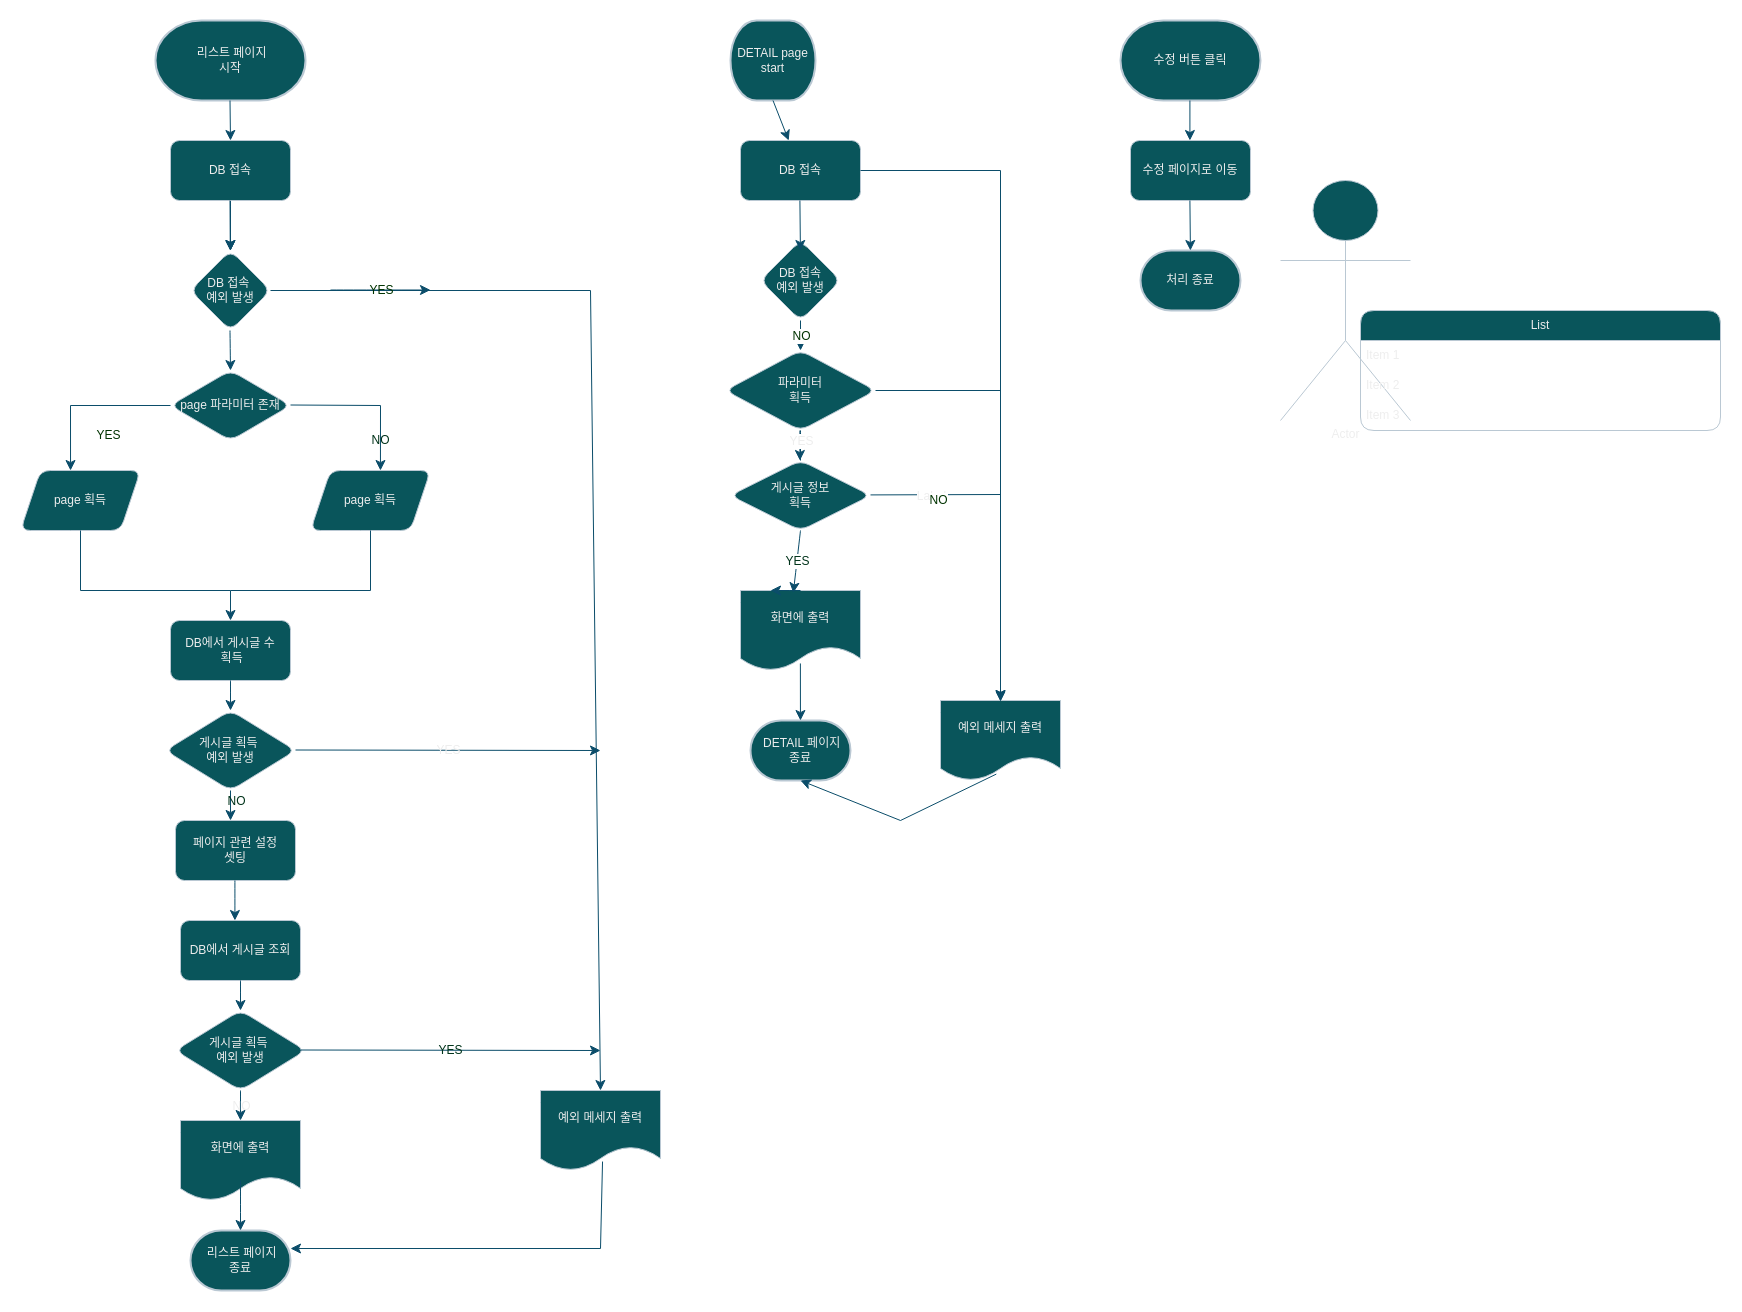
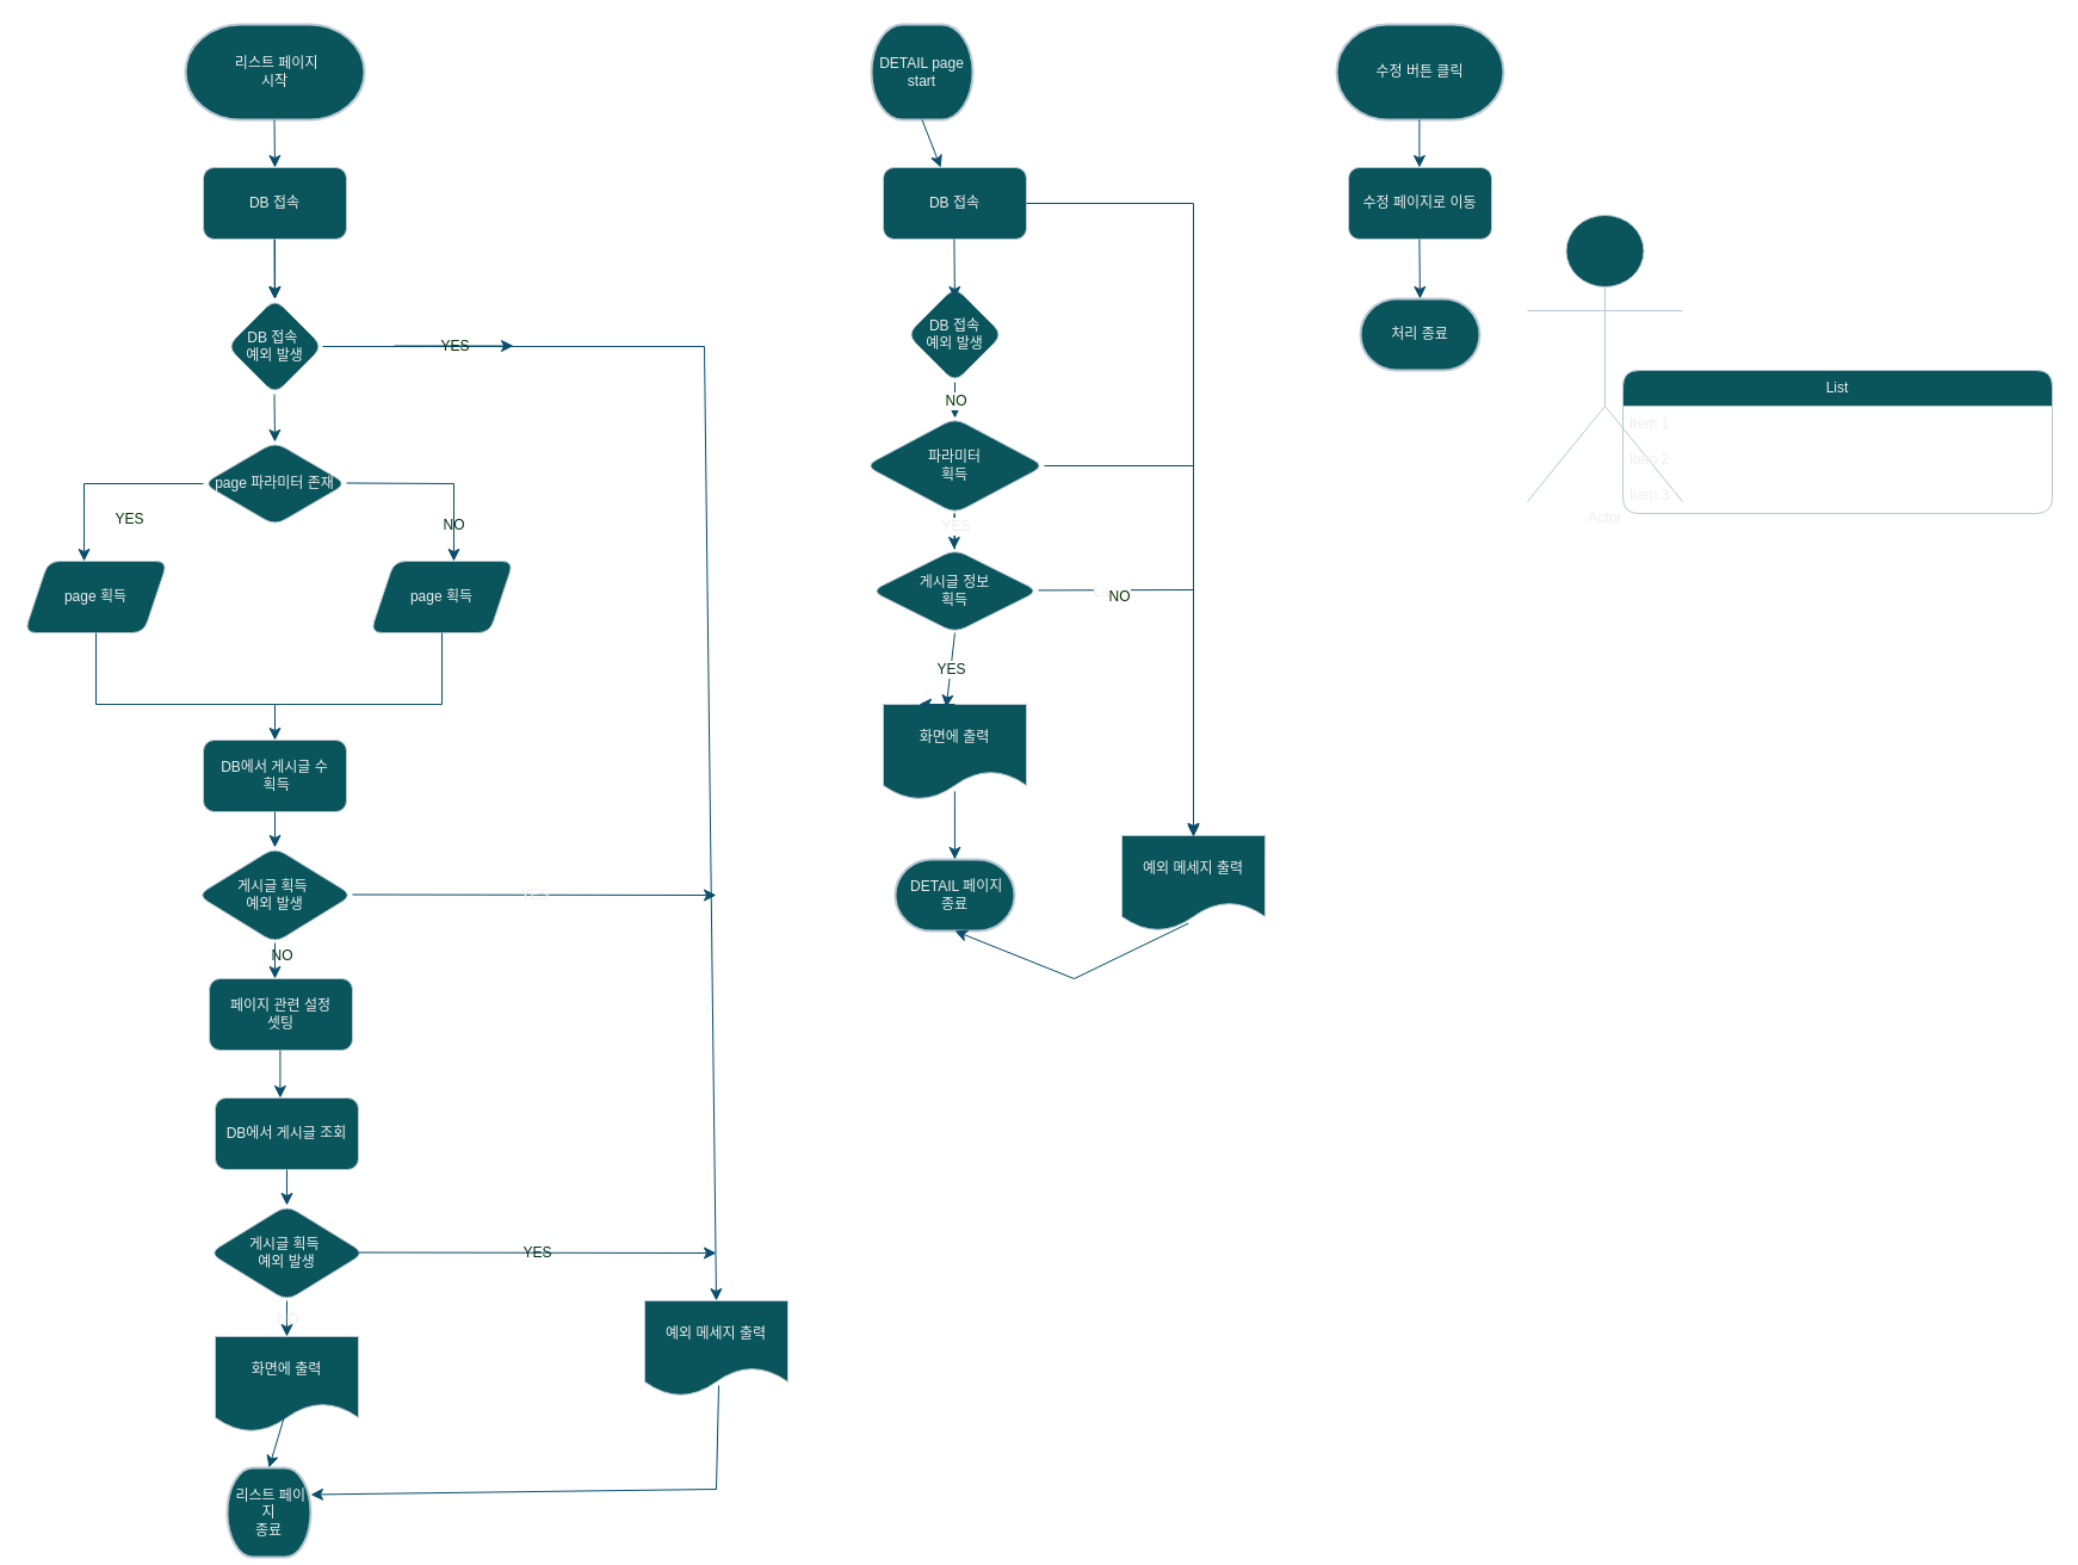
- <mxCell id="10" value="&amp;nbsp;리스트 페이지&lt;div&gt;종료&lt;/div&gt;" style="strokeWidth=2;html=1;shape=mxgraph.flowchart.terminator;whiteSpace=wrap;labelBackgroundColor=none;fillColor=#09555B;strokeColor=#BAC8D3;fontColor=#EEEEEE;rounded=1;" vertex="1" parent="1"><mxGeometry x="190" y="1230" width="100" height="60" as="geometry" /></mxCell>
+ <mxCell id="10" value="&amp;nbsp;리스트 페이지&lt;div&gt;종료&lt;/div&gt;" style="strokeWidth=2;html=1;shape=mxgraph.flowchart.terminator;whiteSpace=wrap;labelBackgroundColor=none;fillColor=#09555B;strokeColor=#BAC8D3;fontColor=#EEEEEE;rounded=1;" vertex="1" parent="1"><mxGeometry x="190" y="1230" width="70" height="75" as="geometry" /></mxCell>
